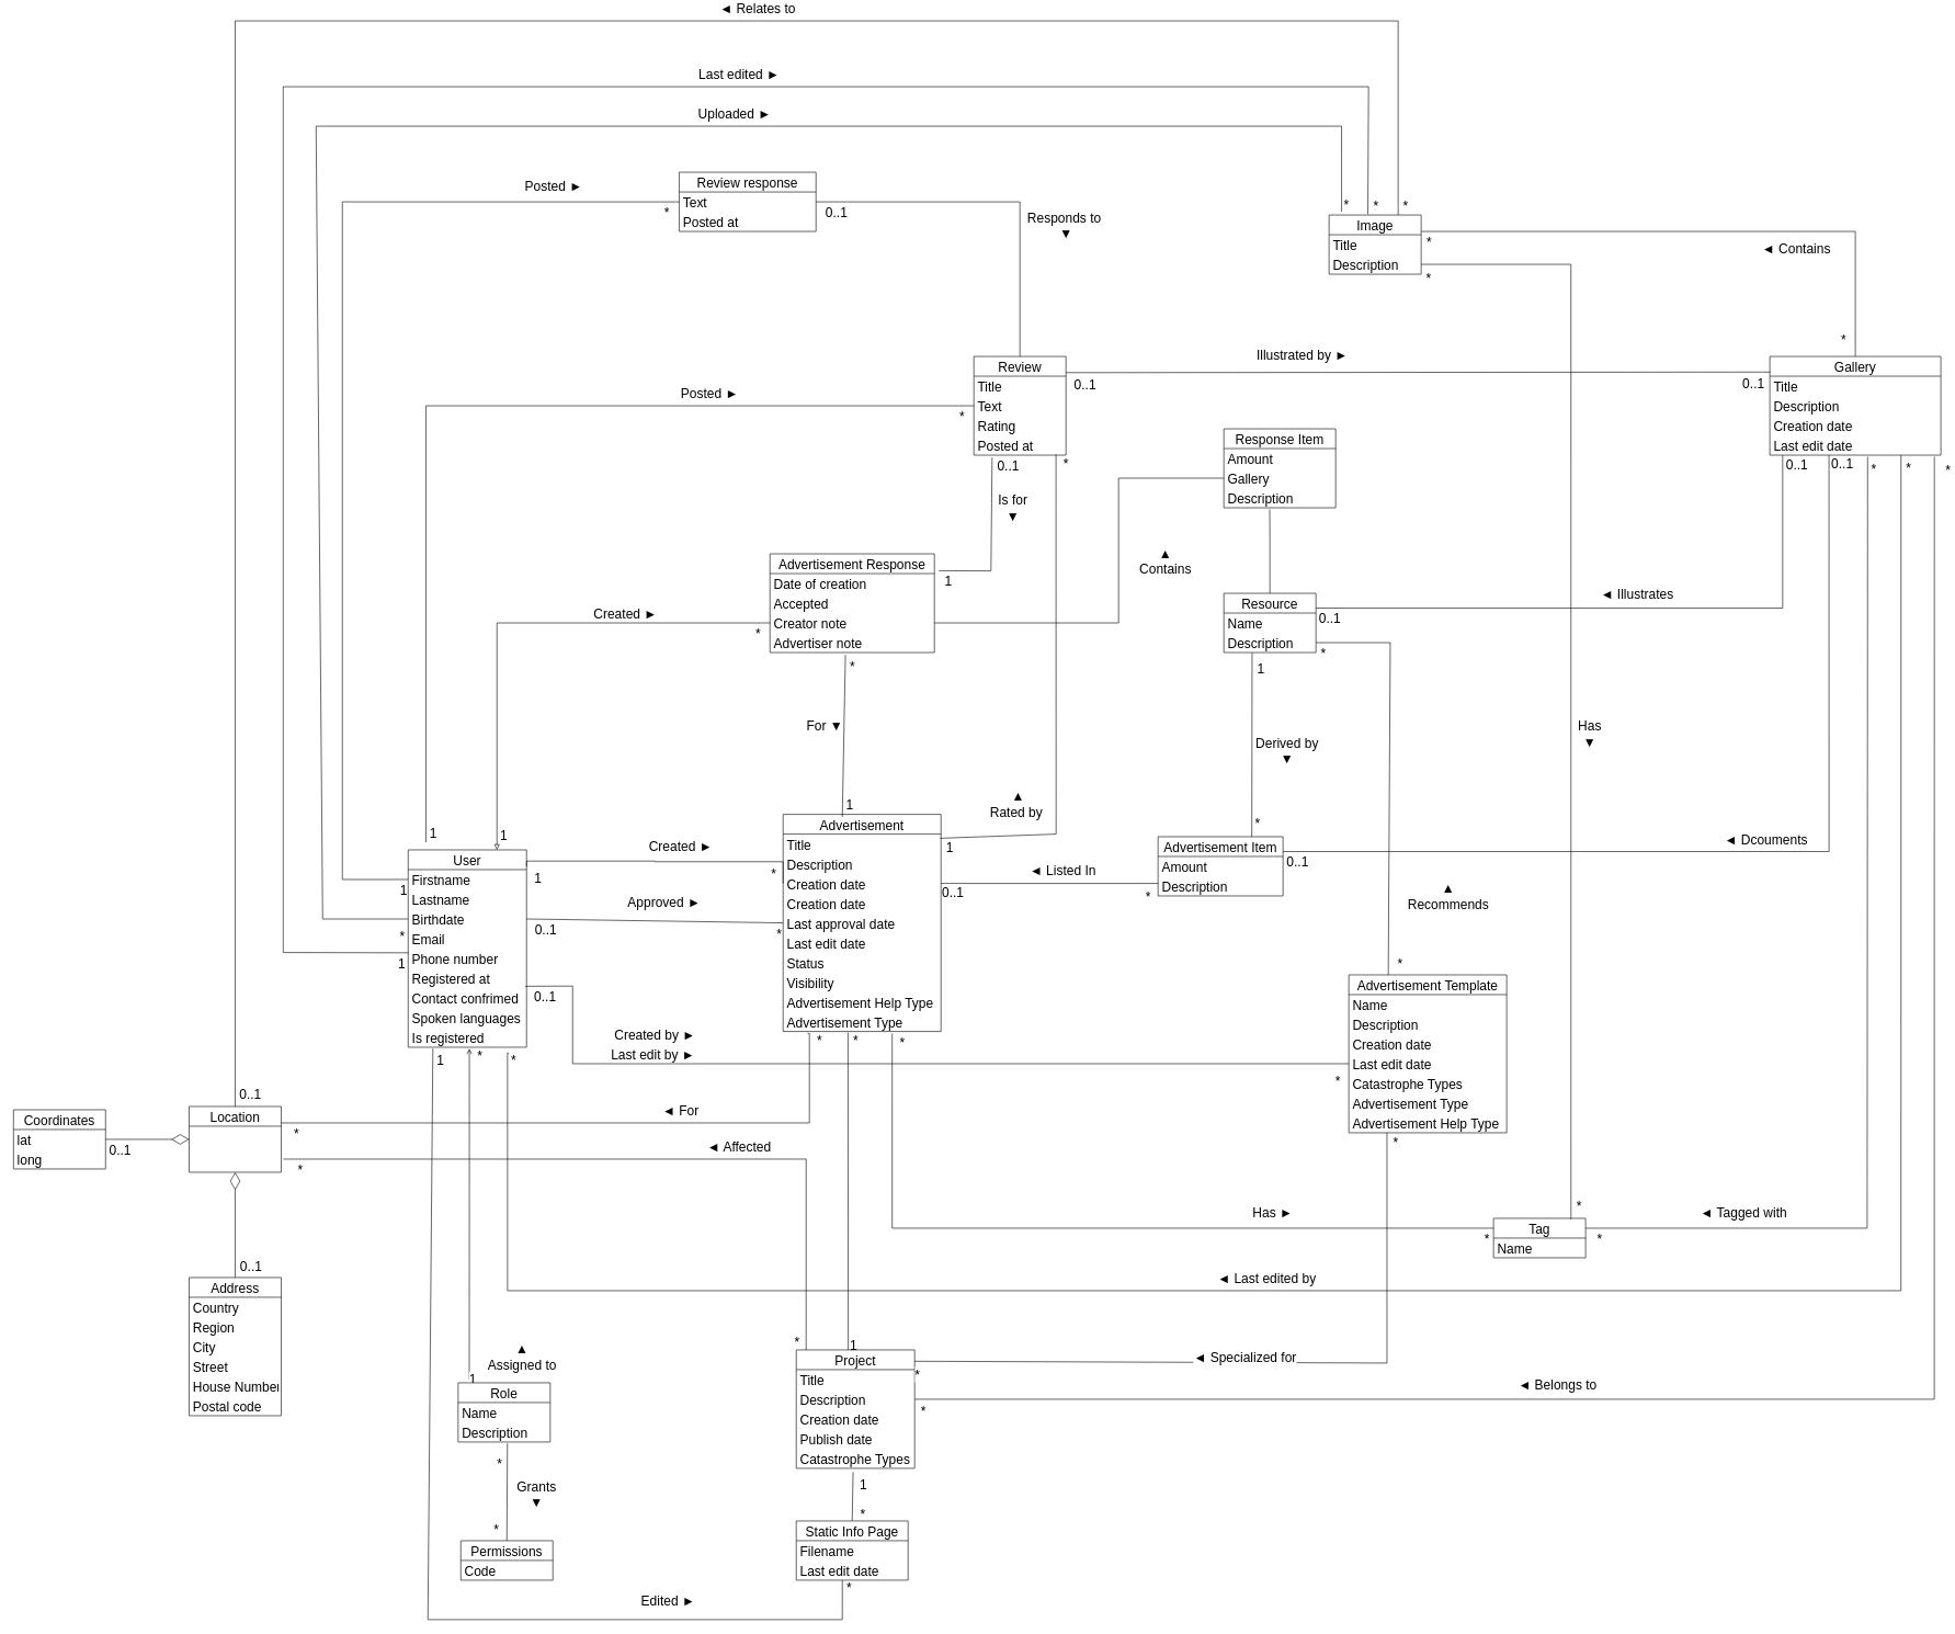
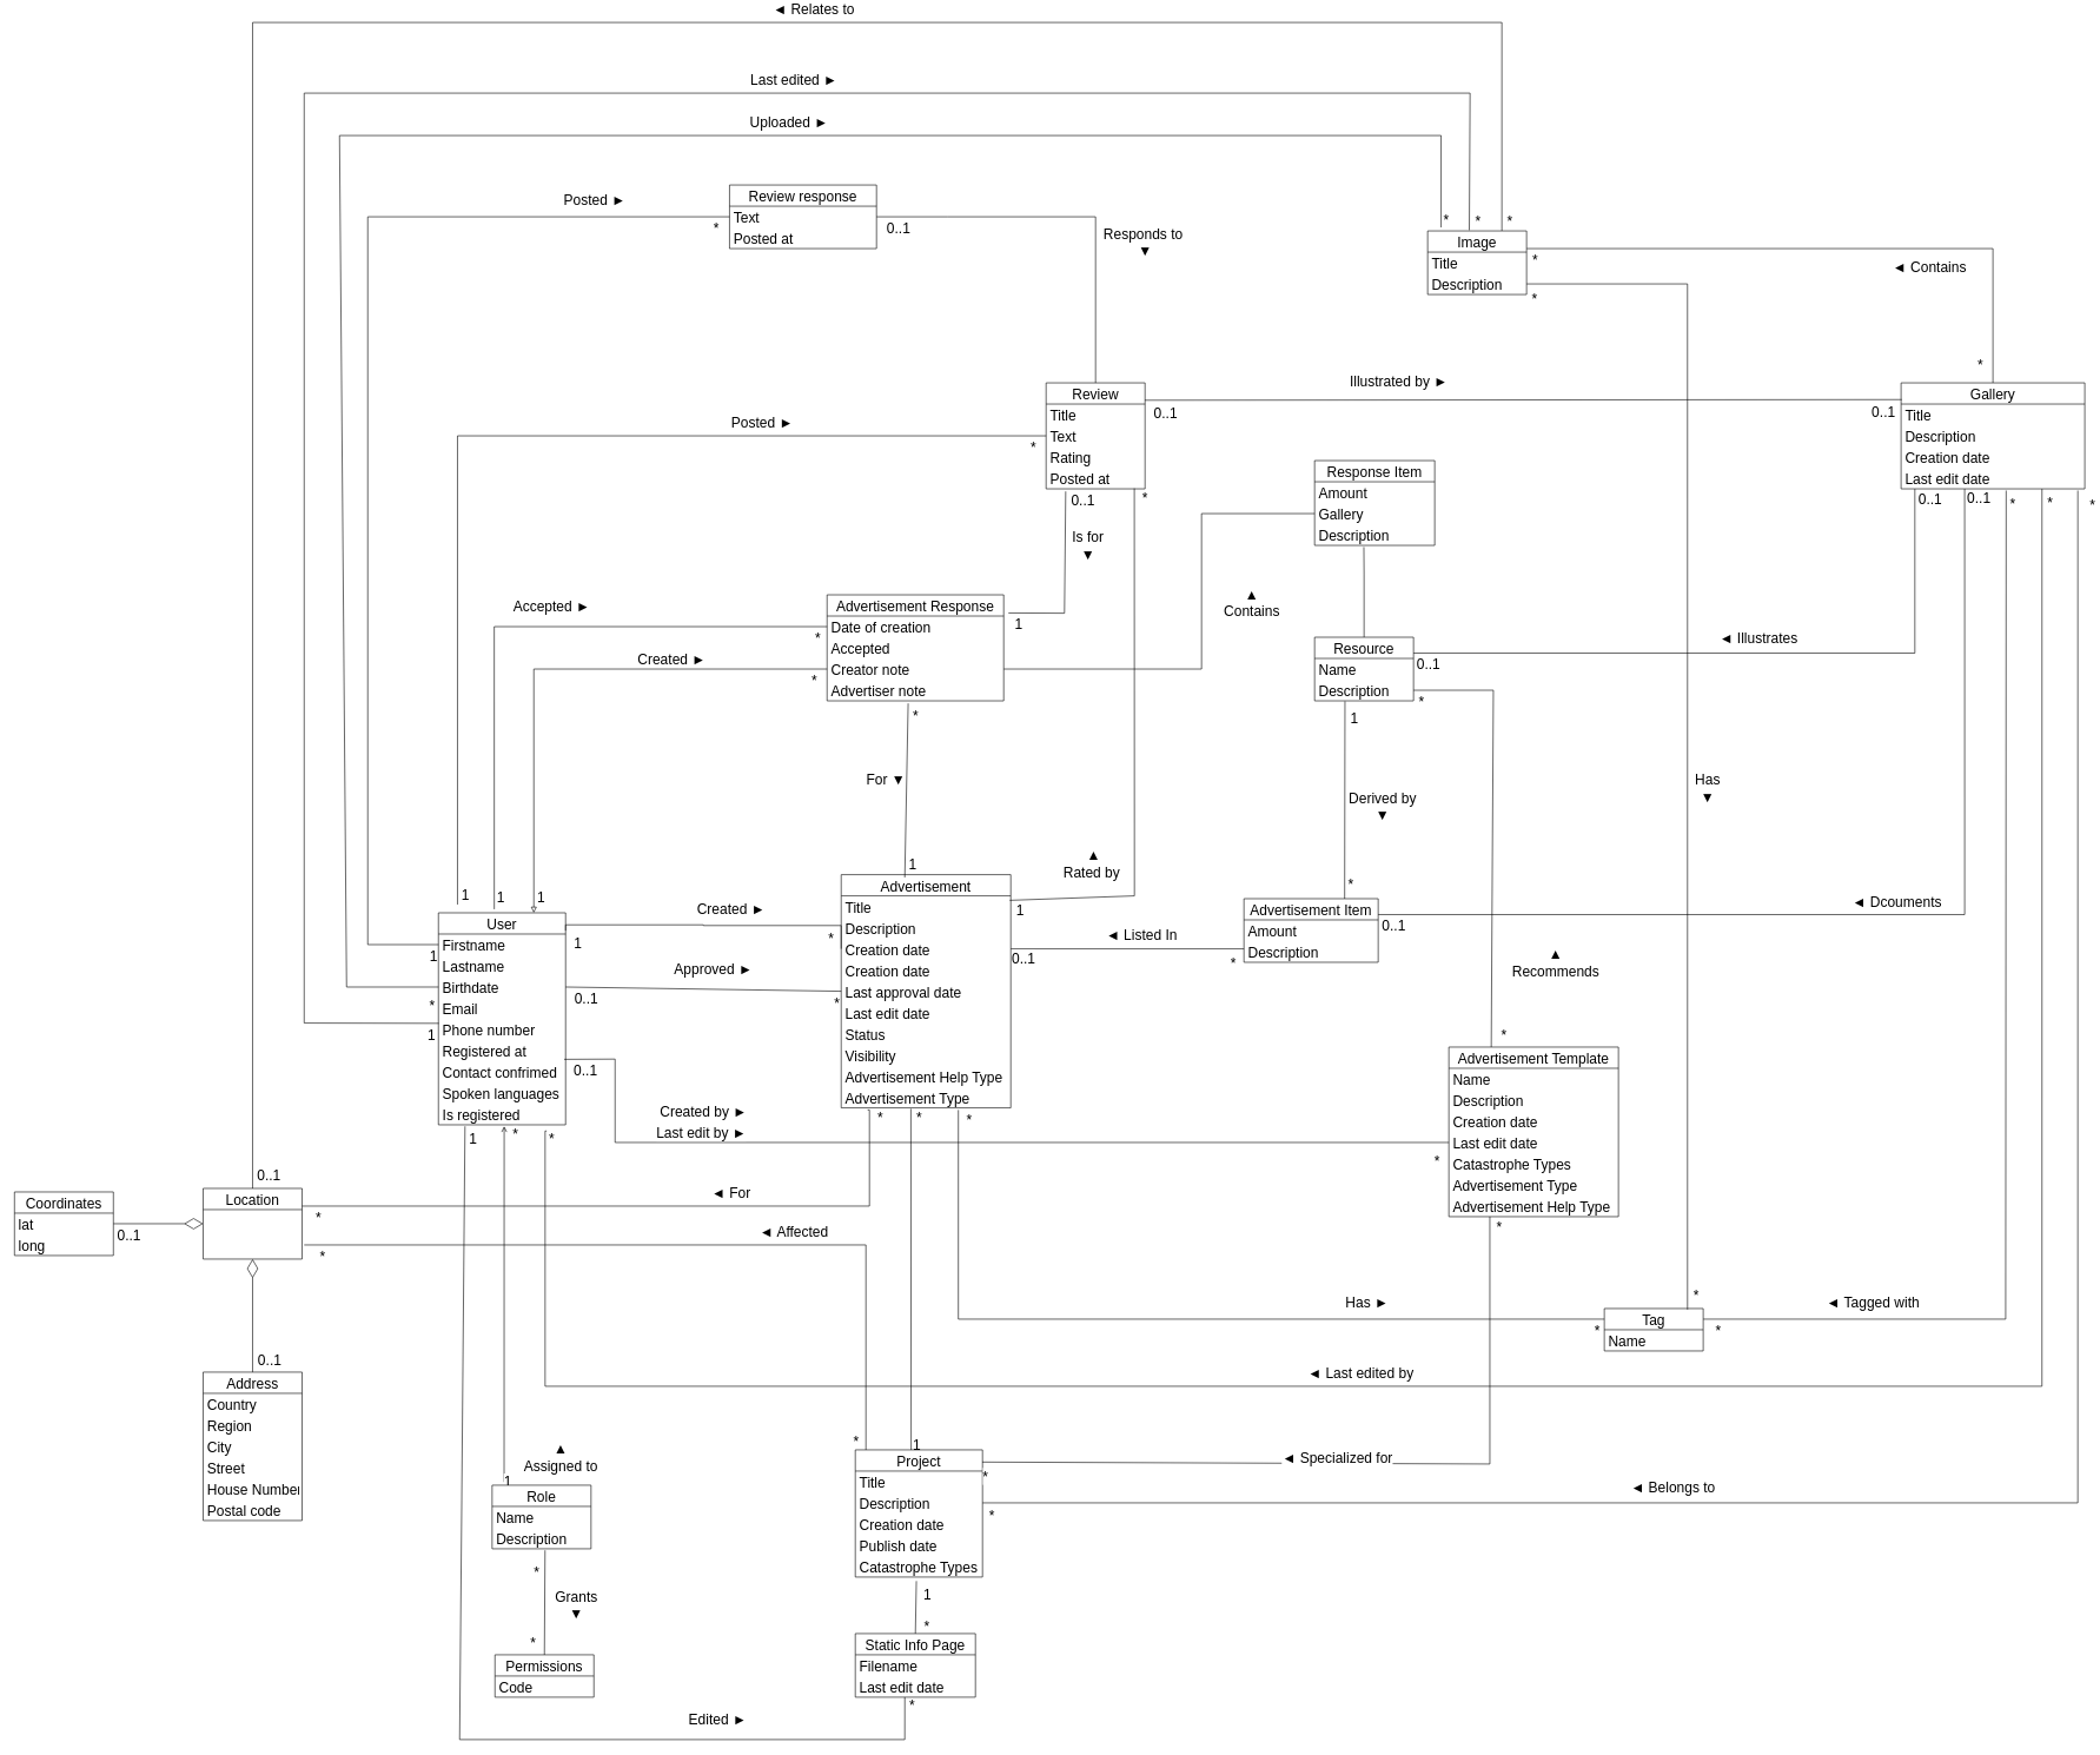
+ <mxCell id="2" value="Accepted ►" style="edgeStyle=none;rounded=0;orthogonalLoop=1;jettySize=auto;html=1;fontSize=20;endArrow=none;endFill=0;verticalAlign=bottom;entryX=0;entryY=0.5;entryDx=0;entryDy=0;exitX=0.439;exitY=-0.017;exitDx=0;exitDy=0;exitPerimeter=0;" parent="1" source="9" target="52" edge="1"><mxGeometry x="0.105" y="15" relative="1" as="geometry"><mxPoint x="1200" y="1097" as="targetPoint" /><Array as="points"><mxPoint x="699" y="875" /></Array><mxPoint x="710" y="1190" as="sourcePoint" /><mxPoint as="offset" /></mxGeometry></mxCell>
+ <mxCell id="3" value="1" style="edgeLabel;html=1;align=center;verticalAlign=middle;resizable=0;points=[];fontSize=20;" parent="2" vertex="1" connectable="0"><mxGeometry x="-0.954" y="-5" relative="1" as="geometry"><mxPoint x="3" y="3" as="offset" /></mxGeometry></mxCell>
+ <mxCell id="4" value="*" style="edgeLabel;html=1;align=center;verticalAlign=middle;resizable=0;points=[];fontSize=20;" parent="2" vertex="1" connectable="0"><mxGeometry x="0.954" y="4" relative="1" as="geometry"><mxPoint x="6" y="19" as="offset" /></mxGeometry></mxCell>
